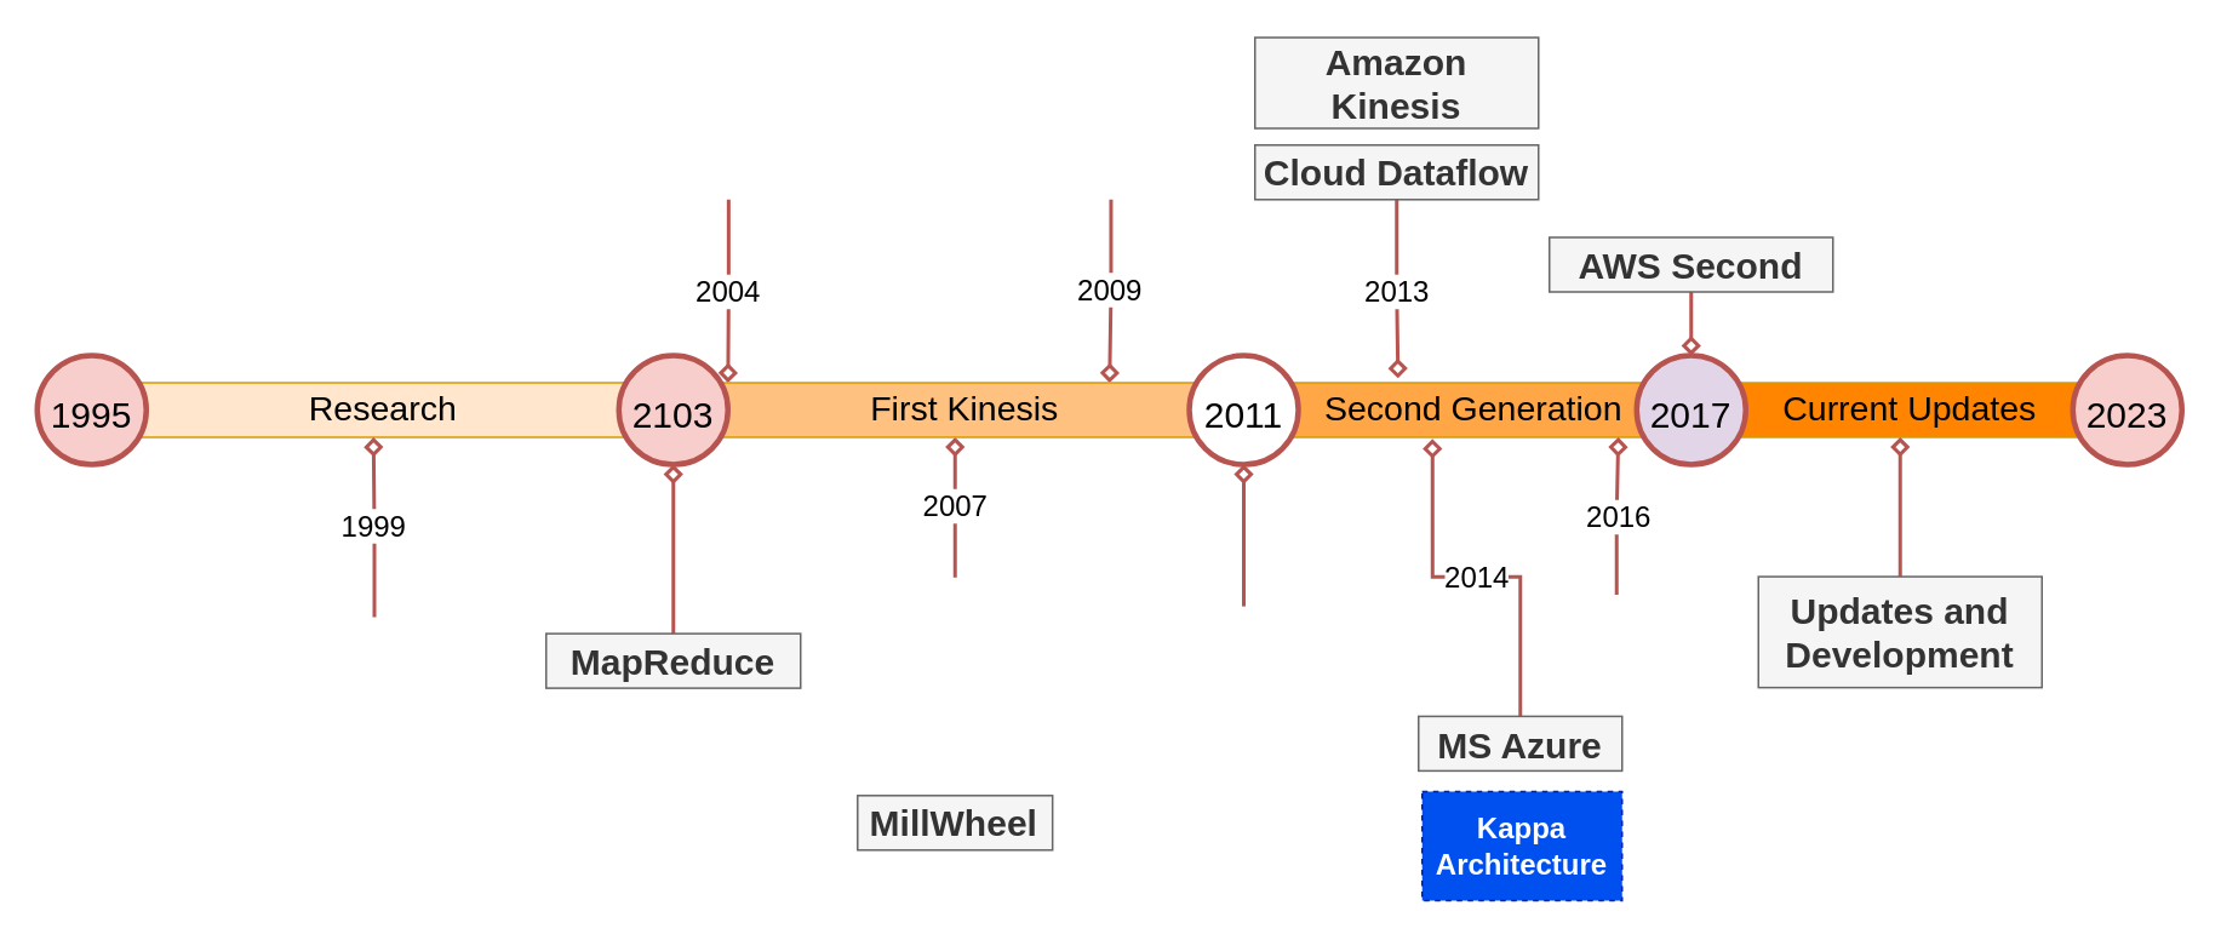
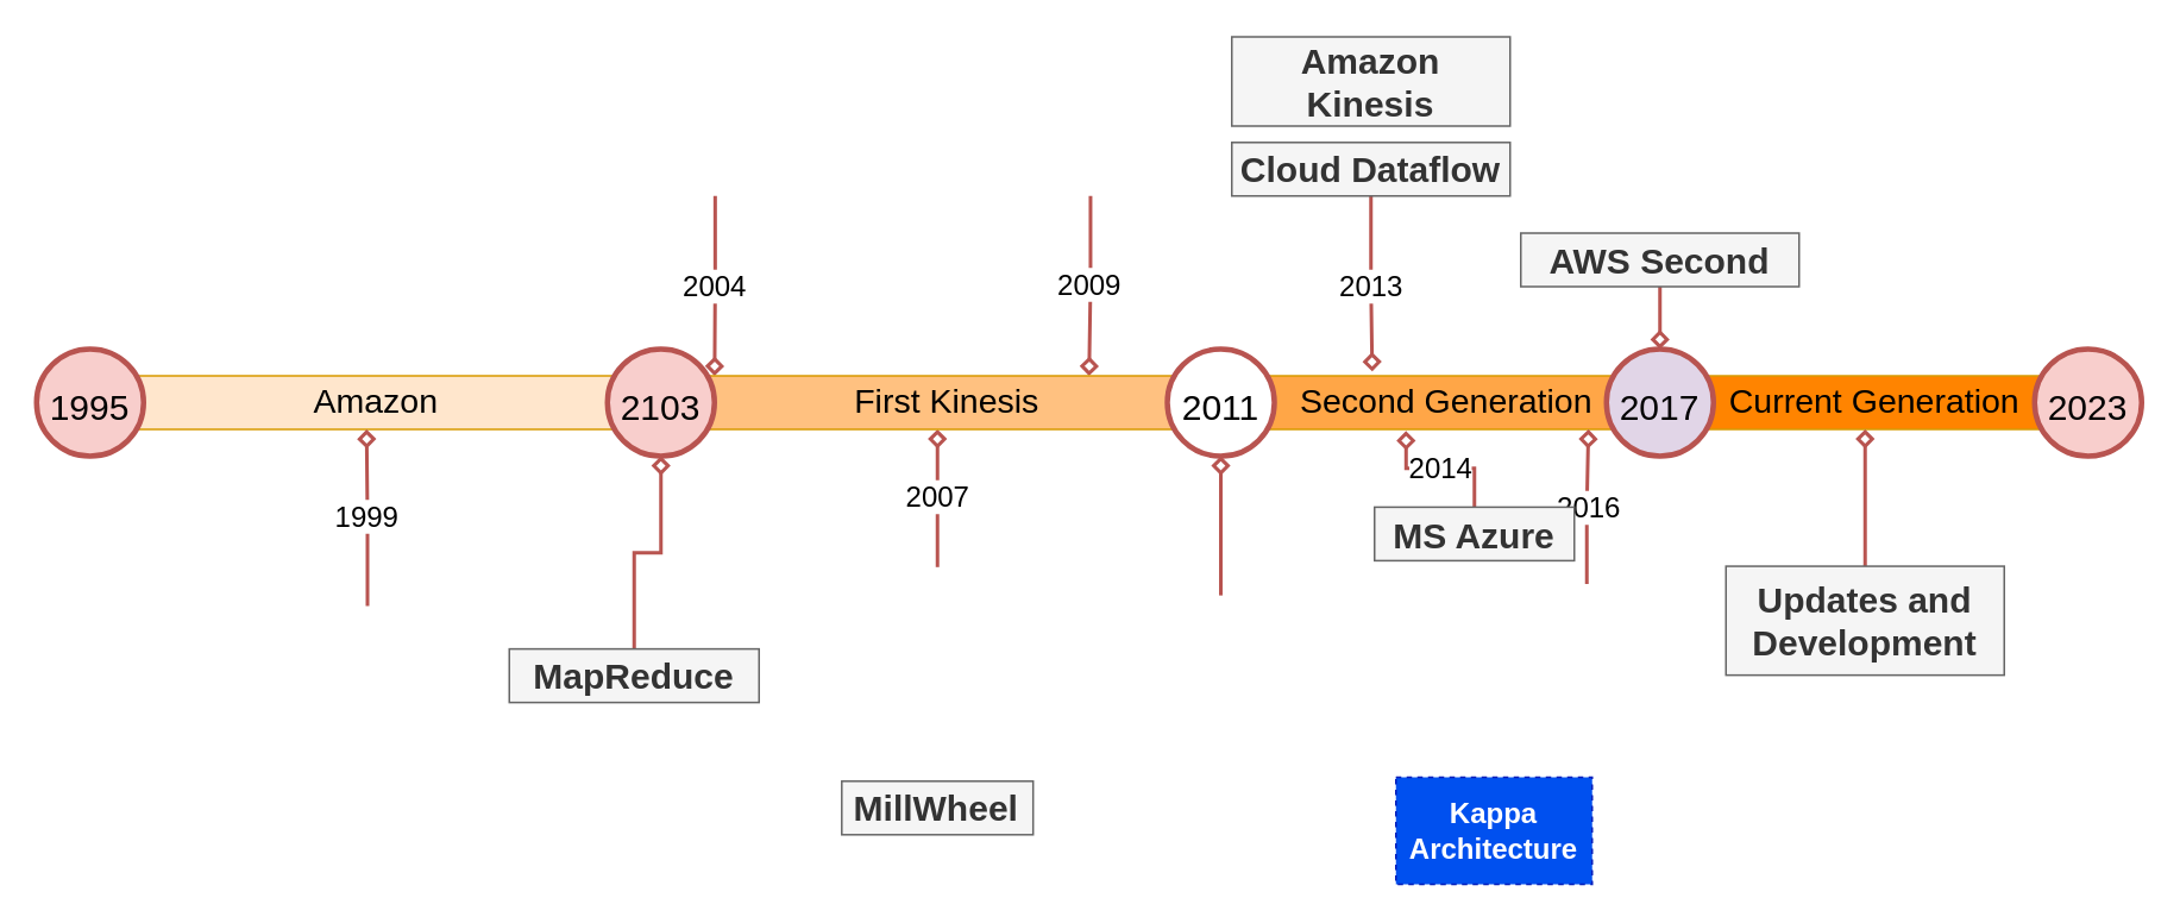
- <mxCell id="4" value="&lt;font style=&quot;font-size: 19px;&quot;&gt;Research&lt;/font&gt;" style="html=1;shadow=0;dashed=0;align=center;verticalAlign=middle;shape=mxgraph.arrows2.arrow;dy=0;dx=10;notch=0;fontFamily=Helvetica;fontSize=11;fillColor=#ffe6cc;strokeColor=#d79b00;" parent="1" vertex="1"><mxGeometry x="50" y="210" width="320" height="30" as="geometry" /></mxCell>
+ <mxCell id="4" value="&lt;font style=&quot;font-size: 19px;&quot;&gt;Amazon&lt;/font&gt;" style="html=1;shadow=0;dashed=0;align=center;verticalAlign=middle;shape=mxgraph.arrows2.arrow;dy=0;dx=10;notch=0;fontFamily=Helvetica;fontSize=11;fillColor=#ffe6cc;strokeColor=#d79b00;" parent="1" vertex="1"><mxGeometry x="50" y="210" width="320" height="30" as="geometry" /></mxCell>
- <mxCell id="2" value="&lt;font style=&quot;font-size: 19px;&quot;&gt;Current Updates&lt;/font&gt;" style="html=1;shadow=0;dashed=0;align=center;verticalAlign=middle;shape=mxgraph.arrows2.arrow;dy=0;dx=10;notch=0;fontFamily=Helvetica;fontSize=11;fillColor=#ff8400;strokeColor=#d79b00;" parent="1" vertex="1"><mxGeometry x="930" y="210" width="240" height="30" as="geometry" /></mxCell>
+ <mxCell id="2" value="&lt;font style=&quot;font-size: 19px;&quot;&gt;Current Generation&lt;/font&gt;" style="html=1;shadow=0;dashed=0;align=center;verticalAlign=middle;shape=mxgraph.arrows2.arrow;dy=0;dx=10;notch=0;fontFamily=Helvetica;fontSize=11;fillColor=#ff8400;strokeColor=#d79b00;" parent="1" vertex="1"><mxGeometry x="930" y="210" width="240" height="30" as="geometry" /></mxCell>
- <mxCell id="18" value="&lt;b&gt;&lt;font style=&quot;font-size: 20px;&quot;&gt;MapReduce&lt;/font&gt;&lt;/b&gt;" style="text;html=1;strokeColor=#666666;fillColor=#f5f5f5;align=center;verticalAlign=middle;whiteSpace=wrap;rounded=0;fontColor=#333333;" parent="1" vertex="1"><mxGeometry x="300" y="348.08" width="140" height="30" as="geometry" /></mxCell>
+ <mxCell id="18" value="&lt;b&gt;&lt;font style=&quot;font-size: 20px;&quot;&gt;MapReduce&lt;/font&gt;&lt;/b&gt;" style="text;html=1;strokeColor=#666666;fillColor=#f5f5f5;align=center;verticalAlign=middle;whiteSpace=wrap;rounded=0;fontColor=#333333;" parent="1" vertex="1"><mxGeometry x="285" y="363.08" width="140" height="30" as="geometry" /></mxCell>
- <mxCell id="32" value="&lt;b&gt;&lt;font style=&quot;font-size: 20px;&quot;&gt;MS Azure&lt;/font&gt;&lt;/b&gt;" style="text;html=1;align=center;verticalAlign=middle;whiteSpace=wrap;rounded=0;fillColor=#f5f5f5;fontColor=#333333;strokeColor=#666666;" parent="1" vertex="1"><mxGeometry x="780" y="393.6" width="112" height="30" as="geometry" /></mxCell>
+ <mxCell id="32" value="&lt;b&gt;&lt;font style=&quot;font-size: 20px;&quot;&gt;MS Azure&lt;/font&gt;&lt;/b&gt;" style="text;html=1;align=center;verticalAlign=middle;whiteSpace=wrap;rounded=0;fillColor=#f5f5f5;fontColor=#333333;strokeColor=#666666;" parent="1" vertex="1"><mxGeometry x="770" y="283.6" width="112" height="30" as="geometry" /></mxCell>
